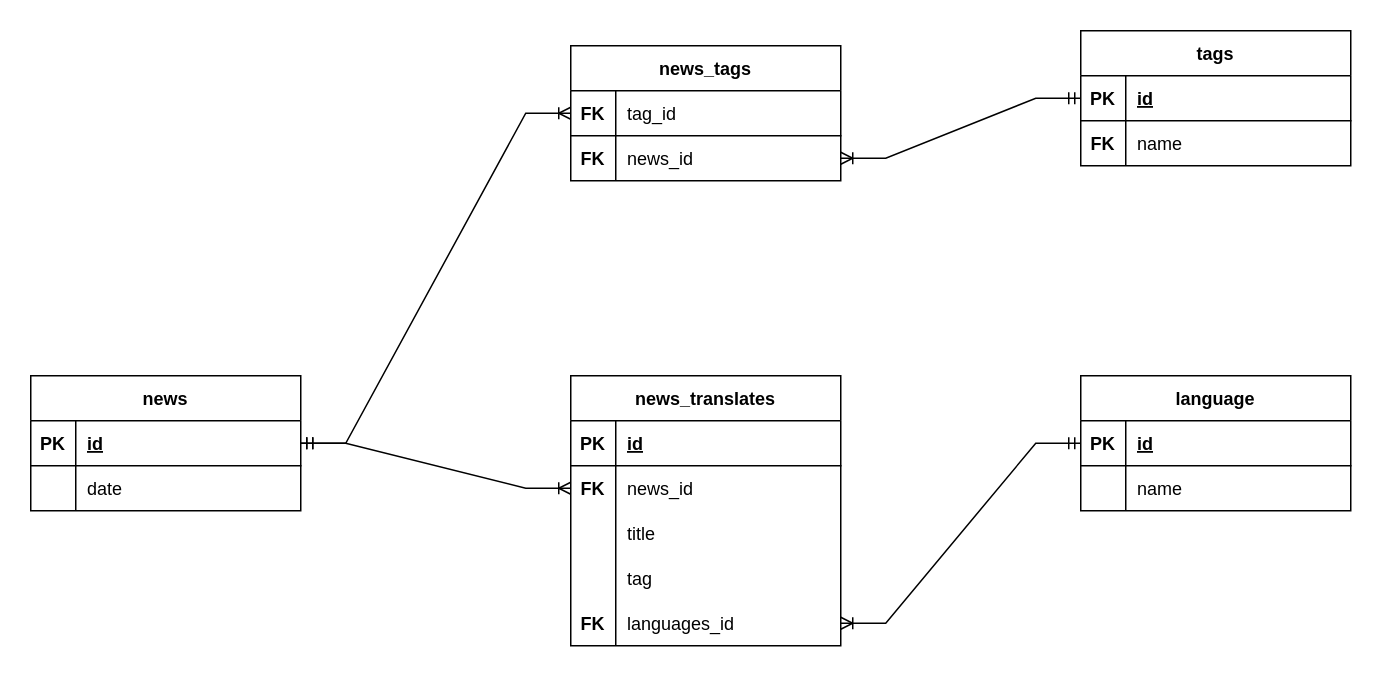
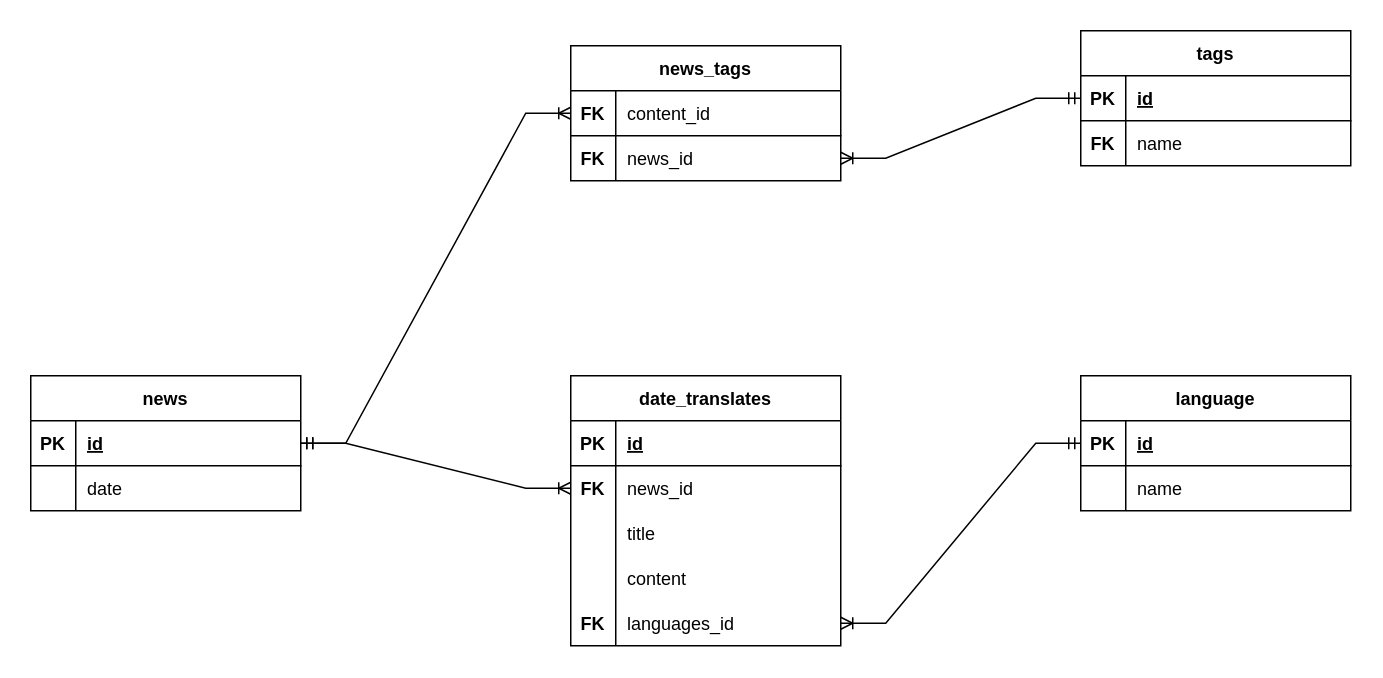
- <mxCell id="44" value="tag_id" style="shape=partialRectangle;connectable=0;fillColor=none;top=0;left=0;bottom=0;right=0;align=left;spacingLeft=6;fontStyle=0;overflow=hidden;" vertex="1" parent="42"><mxGeometry x="30" width="150" height="30" as="geometry"><mxRectangle width="150" height="30" as="alternateBounds" /></mxGeometry></mxCell>
+ <mxCell id="44" value="content_id" style="shape=partialRectangle;connectable=0;fillColor=none;top=0;left=0;bottom=0;right=0;align=left;spacingLeft=6;fontStyle=0;overflow=hidden;" vertex="1" parent="42"><mxGeometry x="30" width="150" height="30" as="geometry"><mxRectangle width="150" height="30" as="alternateBounds" /></mxGeometry></mxCell>
- <mxCell id="2" value="news_translates" style="shape=table;startSize=30;container=1;collapsible=1;childLayout=tableLayout;fixedRows=1;rowLines=0;fontStyle=1;align=center;resizeLast=1;" vertex="1" parent="1"><mxGeometry x="380" y="250" width="180" height="180" as="geometry" /></mxCell>
+ <mxCell id="2" value="date_translates" style="shape=table;startSize=30;container=1;collapsible=1;childLayout=tableLayout;fixedRows=1;rowLines=0;fontStyle=1;align=center;resizeLast=1;" vertex="1" parent="1"><mxGeometry x="380" y="250" width="180" height="180" as="geometry" /></mxCell>
- <mxCell id="14" value="tag" style="shape=partialRectangle;connectable=0;fillColor=none;top=0;left=0;bottom=0;right=0;align=left;spacingLeft=6;overflow=hidden;" vertex="1" parent="12"><mxGeometry x="30" width="150" height="30" as="geometry"><mxRectangle width="150" height="30" as="alternateBounds" /></mxGeometry></mxCell>
+ <mxCell id="14" value="content" style="shape=partialRectangle;connectable=0;fillColor=none;top=0;left=0;bottom=0;right=0;align=left;spacingLeft=6;overflow=hidden;" vertex="1" parent="12"><mxGeometry x="30" width="150" height="30" as="geometry"><mxRectangle width="150" height="30" as="alternateBounds" /></mxGeometry></mxCell>
